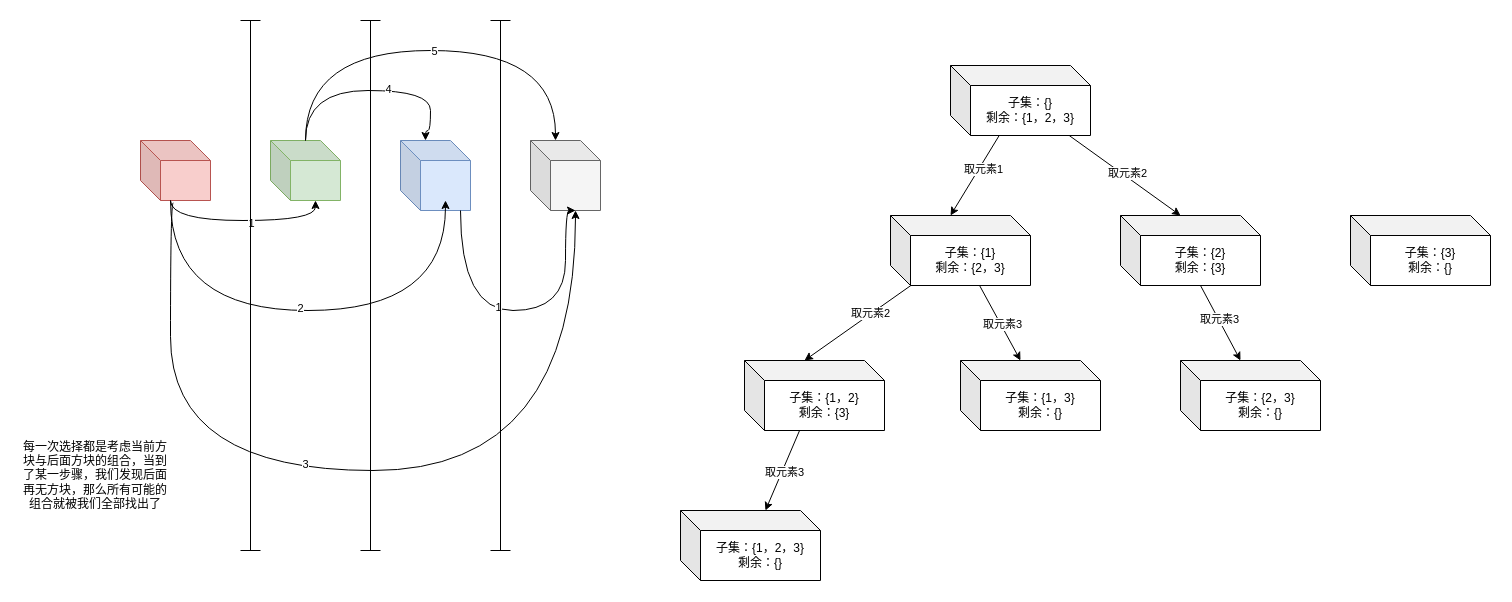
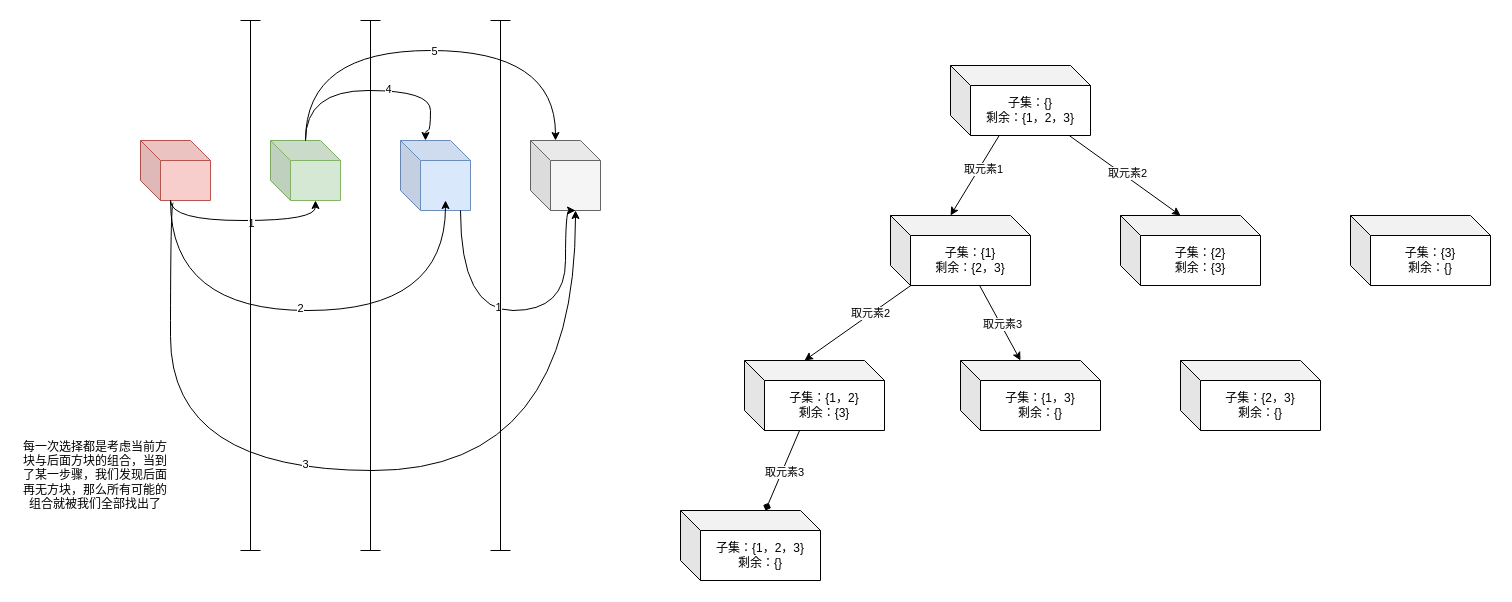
- <mxCell id="3" style="rounded=0;orthogonalLoop=1;jettySize=auto;html=1;entryX=0;entryY=0;entryDx=60;entryDy=0;entryPerimeter=0;exitX=0;exitY=0;exitDx=80;exitDy=70;exitPerimeter=0;" edge="1" parent="1" source="7" target="36"><mxGeometry relative="1" as="geometry" /></mxCell>
- <mxCell id="4" value="取元素3" style="edgeLabel;html=1;align=center;verticalAlign=middle;resizable=0;points=[];" vertex="1" connectable="0" parent="3"><mxGeometry x="-0.115" y="1" relative="1" as="geometry"><mxPoint as="offset" /></mxGeometry></mxCell>
- <mxCell id="32" style="rounded=0;orthogonalLoop=1;jettySize=auto;html=1;" edge="1" parent="1" source="34" target="41"><mxGeometry relative="1" as="geometry" /></mxCell>
+ <mxCell id="32" style="rounded=0;orthogonalLoop=1;jettySize=auto;html=1;endArrow=diamond;" edge="1" parent="1" source="34" target="41"><mxGeometry relative="1" as="geometry" /></mxCell>
